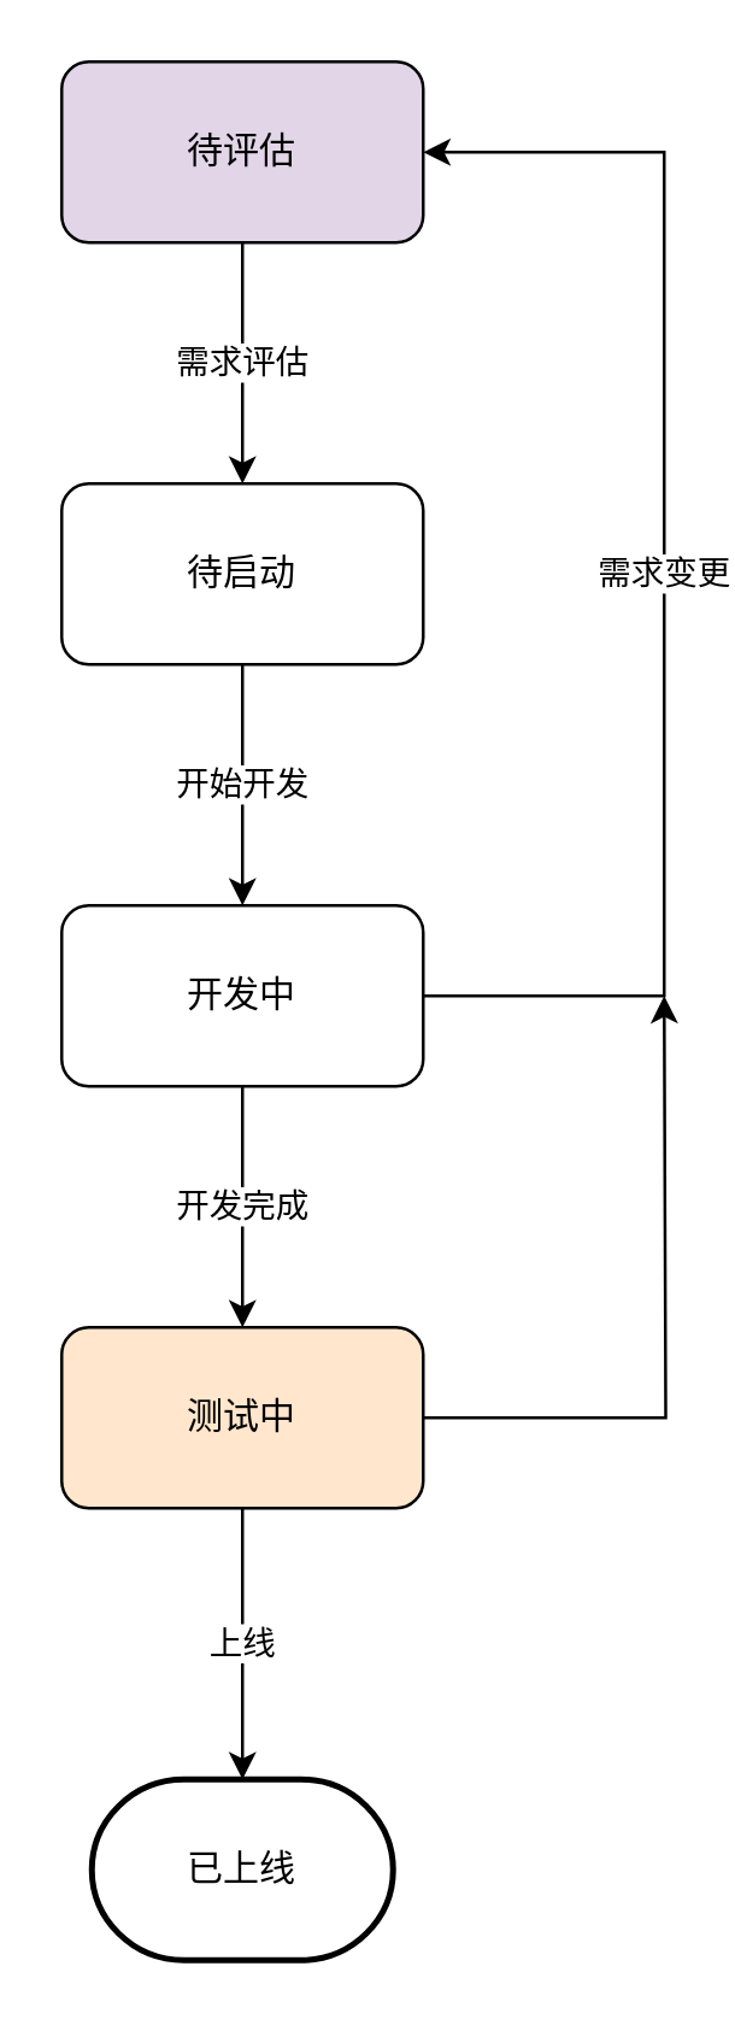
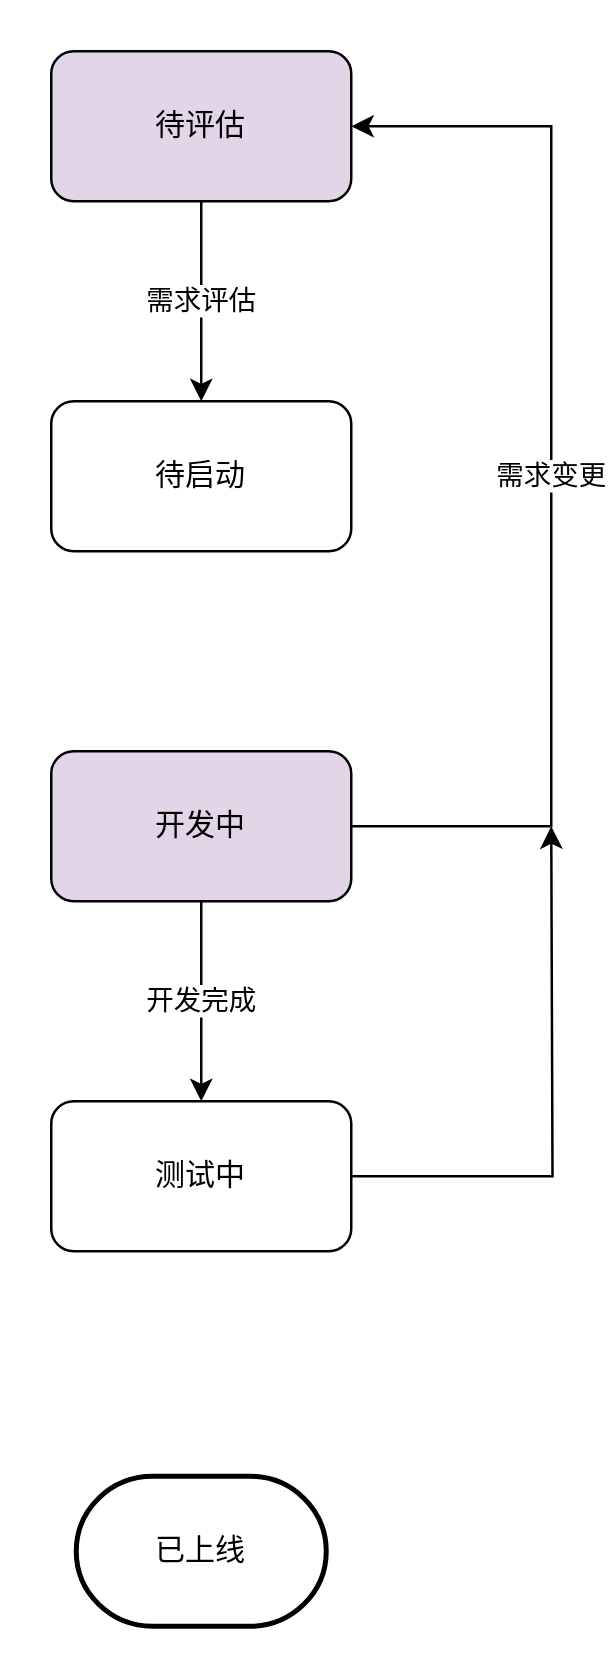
- <mxCell id="4" value="开始开发" style="edgeStyle=orthogonalEdgeStyle;rounded=0;orthogonalLoop=1;jettySize=auto;html=1;" edge="1" parent="1" source="5" target="8"><mxGeometry relative="1" as="geometry" /></mxCell>
- <mxCell id="8" value="开发中" style="whiteSpace=wrap;html=1;rounded=1;" vertex="1" parent="1"><mxGeometry x="20" y="300" width="120" height="60" as="geometry" /></mxCell>
+ <mxCell id="8" value="开发中" style="whiteSpace=wrap;html=1;rounded=1;fillColor=#e1d5e7;" vertex="1" parent="1"><mxGeometry x="20" y="300" width="120" height="60" as="geometry" /></mxCell>
- <mxCell id="11" value="测试中" style="whiteSpace=wrap;html=1;rounded=1;fillColor=#ffe6cc;" vertex="1" parent="1"><mxGeometry x="20" y="440" width="120" height="60" as="geometry" /></mxCell>
+ <mxCell id="11" value="测试中" style="whiteSpace=wrap;html=1;rounded=1;" vertex="1" parent="1"><mxGeometry x="20" y="440" width="120" height="60" as="geometry" /></mxCell>
- <mxCell id="9" value="上线" style="edgeStyle=orthogonalEdgeStyle;rounded=0;orthogonalLoop=1;jettySize=auto;html=1;entryX=0.5;entryY=0;entryDx=0;entryDy=0;entryPerimeter=0;" edge="1" parent="1" source="11" target="12"><mxGeometry relative="1" as="geometry"><mxPoint x="80" y="580" as="targetPoint" /></mxGeometry></mxCell>
